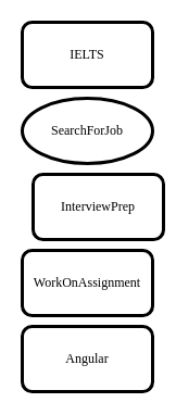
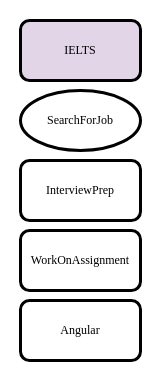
- <mxCell id="5" value="&lt;font face=&quot;Verdana&quot;&gt;IELTS&lt;br&gt;&lt;/font&gt;" style="rounded=1;whiteSpace=wrap;html=1;strokeWidth=3;" parent="1" vertex="1"><mxGeometry x="20" y="20" width="120" height="60" as="geometry" /></mxCell>
+ <mxCell id="5" value="&lt;font face=&quot;Verdana&quot;&gt;IELTS&lt;br&gt;&lt;/font&gt;" style="rounded=1;whiteSpace=wrap;html=1;strokeWidth=3;fillColor=#e1d5e7;" parent="1" vertex="1"><mxGeometry x="20" y="20" width="120" height="60" as="geometry" /></mxCell>
- <mxCell id="3" value="&lt;font face=&quot;Verdana&quot;&gt;InterviewPrep&lt;br&gt;&lt;/font&gt;" style="rounded=1;whiteSpace=wrap;html=1;strokeWidth=3;" parent="1" vertex="1"><mxGeometry x="30" y="160" width="120" height="60" as="geometry" /></mxCell>
+ <mxCell id="3" value="&lt;font face=&quot;Verdana&quot;&gt;InterviewPrep&lt;br&gt;&lt;/font&gt;" style="rounded=1;whiteSpace=wrap;html=1;strokeWidth=3;" parent="1" vertex="1"><mxGeometry x="20" y="160" width="120" height="60" as="geometry" /></mxCell>
